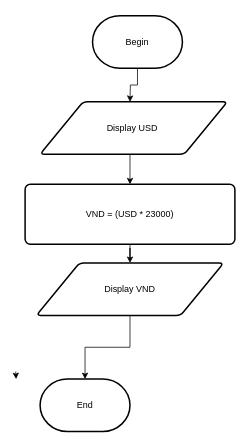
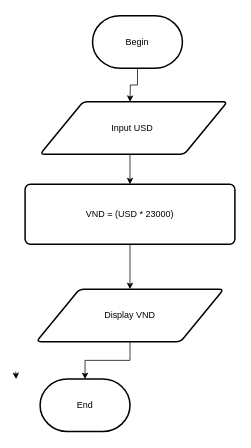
- <mxCell id="7" value="Display USD&amp;nbsp;" style="shape=parallelogram;html=1;strokeWidth=2;perimeter=parallelogramPerimeter;whiteSpace=wrap;rounded=1;arcSize=12;size=0.23;" vertex="1" parent="1"><mxGeometry x="53" y="135" width="250" height="70" as="geometry" /></mxCell>
+ <mxCell id="7" value="Input USD&amp;nbsp;" style="shape=parallelogram;html=1;strokeWidth=2;perimeter=parallelogramPerimeter;whiteSpace=wrap;rounded=1;arcSize=12;size=0.23;" vertex="1" parent="1"><mxGeometry x="53" y="135" width="250" height="70" as="geometry" /></mxCell>
- <mxCell id="11" value="Display VND" style="shape=parallelogram;html=1;strokeWidth=2;perimeter=parallelogramPerimeter;whiteSpace=wrap;rounded=1;arcSize=12;size=0.23;" vertex="1" parent="1"><mxGeometry x="48" y="350" width="250" height="70" as="geometry" /></mxCell>
+ <mxCell id="11" value="Display VND" style="shape=parallelogram;html=1;strokeWidth=2;perimeter=parallelogramPerimeter;whiteSpace=wrap;rounded=1;arcSize=12;size=0.23;" vertex="1" parent="1"><mxGeometry x="48" y="385" width="250" height="70" as="geometry" /></mxCell>
